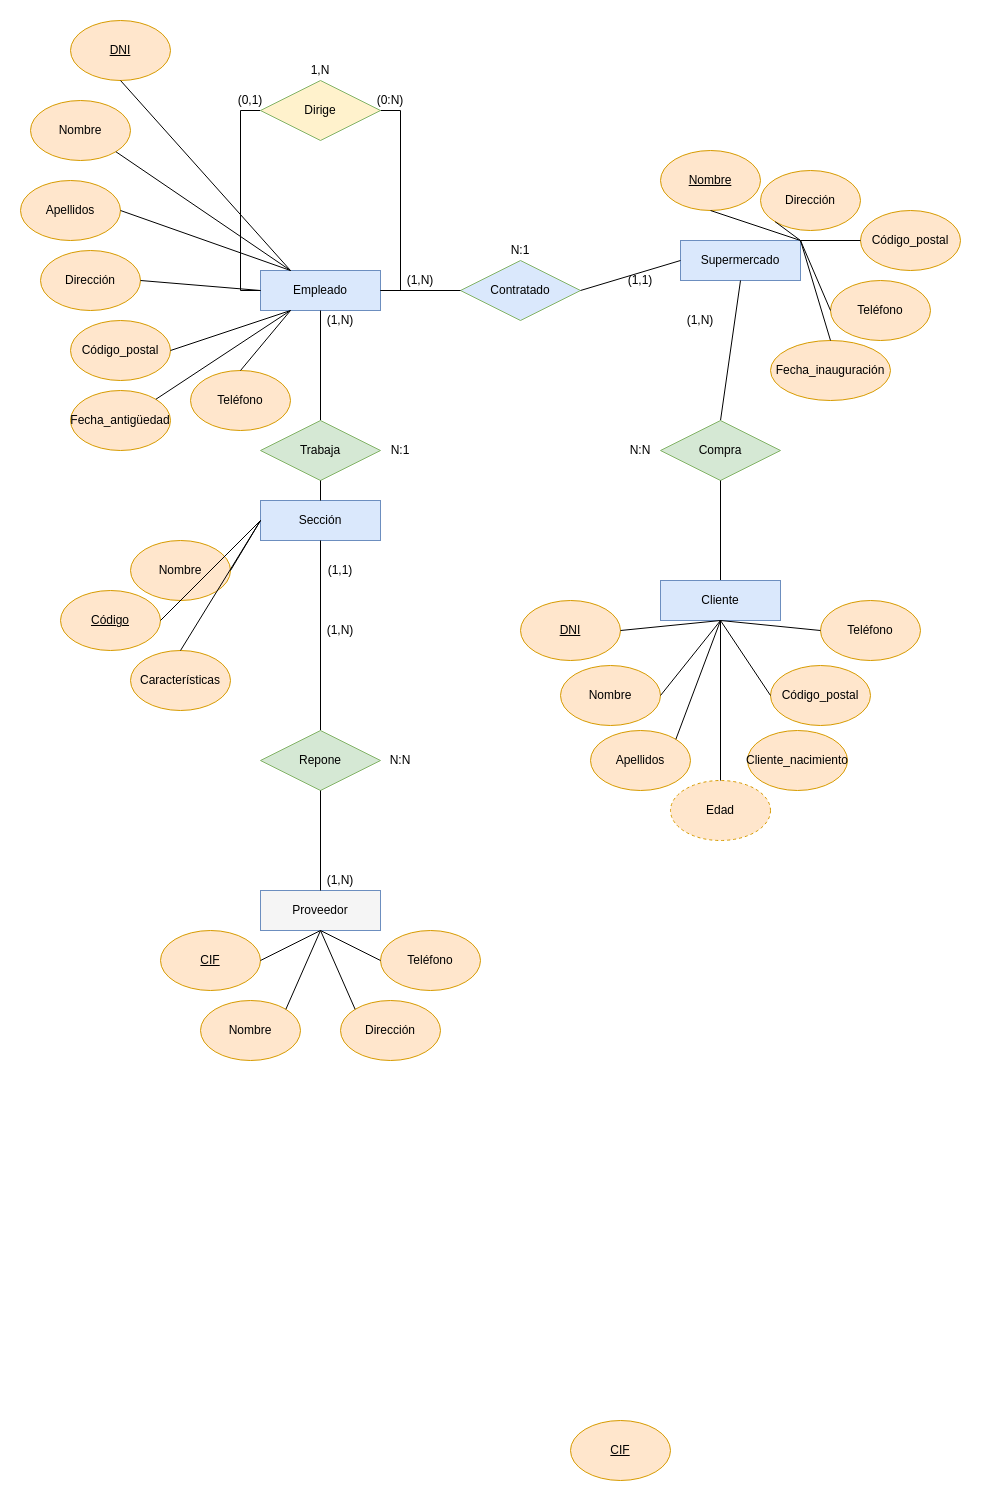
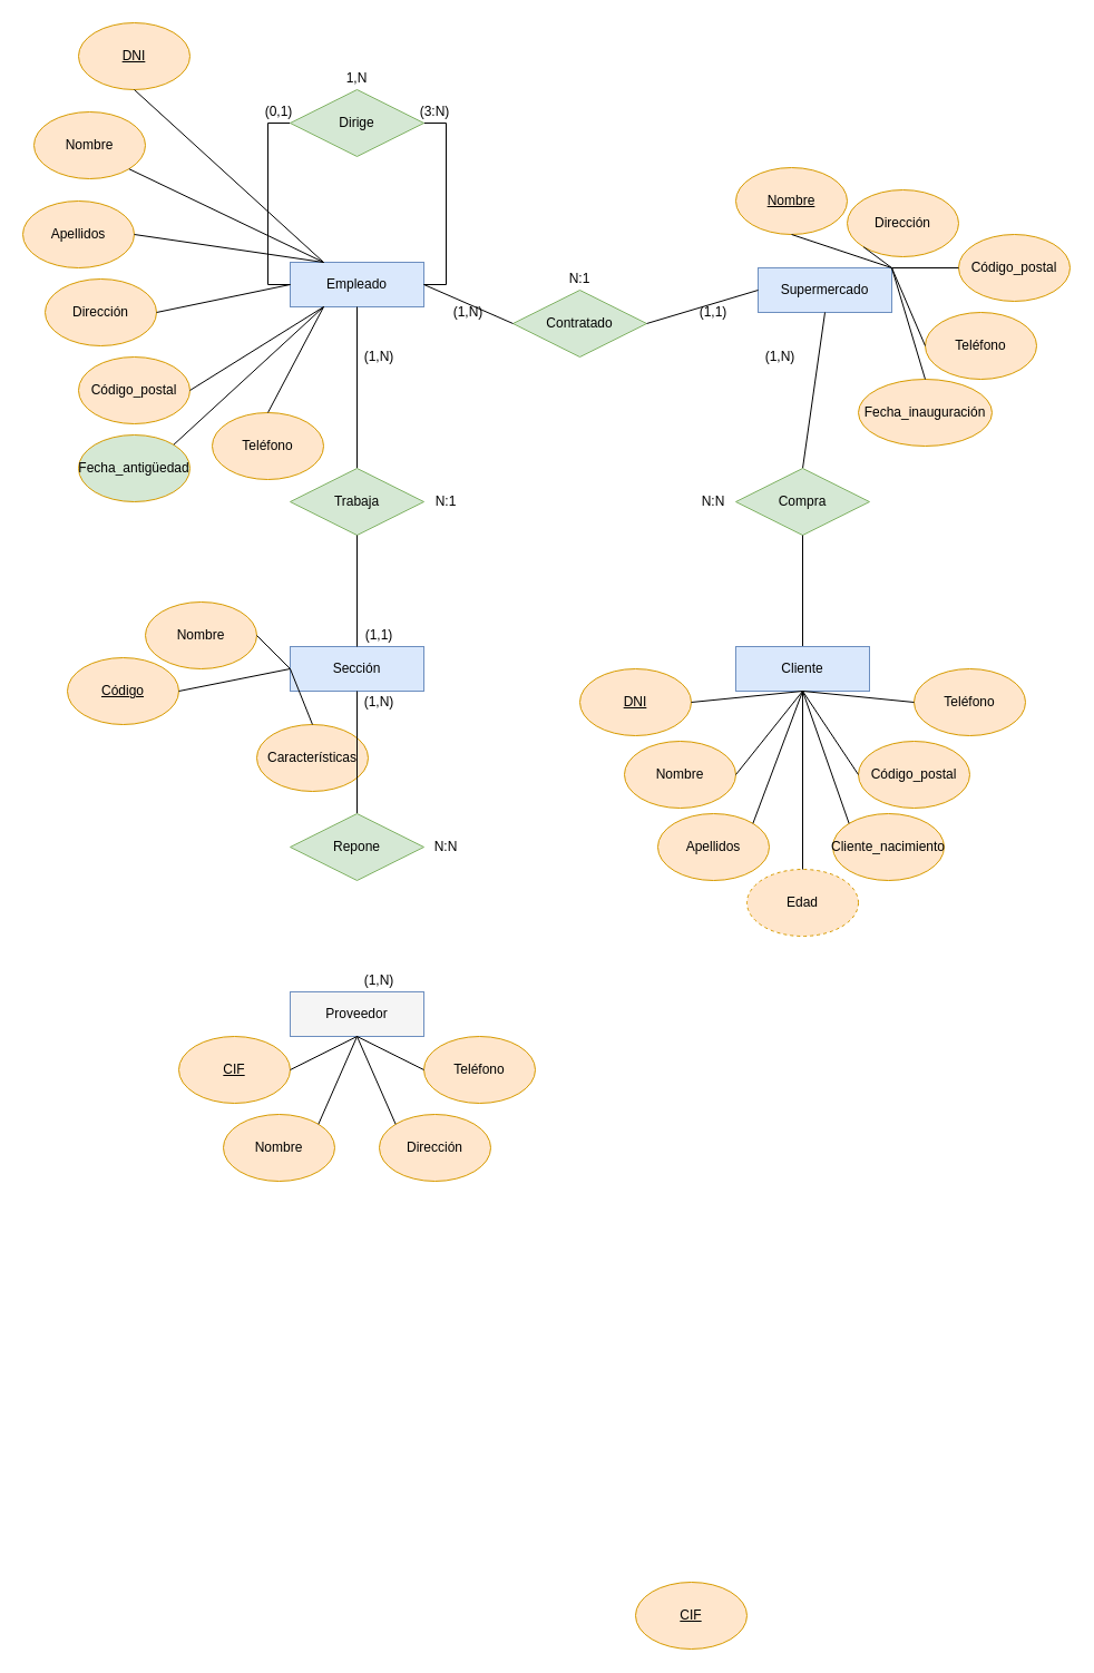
- <mxCell id="88" value="(0:N)" style="text;html=1;strokeColor=none;fillColor=none;align=center;verticalAlign=middle;whiteSpace=wrap;rounded=0;" parent="1" vertex="1"><mxGeometry x="370" y="90" width="40" height="20" as="geometry" /></mxCell>
+ <mxCell id="88" value="(3:N)" style="text;html=1;strokeColor=none;fillColor=none;align=center;verticalAlign=middle;whiteSpace=wrap;rounded=0;" parent="1" vertex="1"><mxGeometry x="370" y="90" width="40" height="20" as="geometry" /></mxCell>
- <mxCell id="85" value="Dirige" style="rhombus;whiteSpace=wrap;html=1;fillColor=#fff2cc;strokeColor=#82b366;" parent="1" vertex="1"><mxGeometry x="260" y="80" width="120" height="60" as="geometry" /></mxCell>
+ <mxCell id="85" value="Dirige" style="rhombus;whiteSpace=wrap;html=1;fillColor=#d5e8d4;strokeColor=#82b366;" parent="1" vertex="1"><mxGeometry x="260" y="80" width="120" height="60" as="geometry" /></mxCell>
- <mxCell id="2" value="Empleado" style="rounded=0;whiteSpace=wrap;html=1;fillColor=#dae8fc;strokeColor=#6c8ebf;" parent="1" vertex="1"><mxGeometry x="260" y="270" width="120" height="40" as="geometry" /></mxCell>
+ <mxCell id="2" value="Empleado" style="rounded=0;whiteSpace=wrap;html=1;fillColor=#dae8fc;strokeColor=#6c8ebf;" parent="1" vertex="1"><mxGeometry x="260" y="235" width="120" height="40" as="geometry" /></mxCell>
- <mxCell id="3" value="Contratado" style="rhombus;whiteSpace=wrap;html=1;fillColor=#dae8fc;strokeColor=#82b366;" parent="1" vertex="1"><mxGeometry x="460" y="260" width="120" height="60" as="geometry" /></mxCell>
+ <mxCell id="3" value="Contratado" style="rhombus;whiteSpace=wrap;html=1;fillColor=#d5e8d4;strokeColor=#82b366;" parent="1" vertex="1"><mxGeometry x="460" y="260" width="120" height="60" as="geometry" /></mxCell>
- <mxCell id="9" value="Fecha_antigüedad" style="ellipse;whiteSpace=wrap;html=1;fontStyle=0;fillColor=#ffe6cc;strokeColor=#d79b00;" parent="1" vertex="1"><mxGeometry x="70" y="390" width="100" height="60" as="geometry" /></mxCell>
+ <mxCell id="9" value="Fecha_antigüedad" style="ellipse;whiteSpace=wrap;html=1;fontStyle=0;fillColor=#d5e8d4;strokeColor=#d79b00;" parent="1" vertex="1"><mxGeometry x="70" y="390" width="100" height="60" as="geometry" /></mxCell>
- <mxCell id="24" value="Sección" style="rounded=0;whiteSpace=wrap;html=1;fillColor=#dae8fc;strokeColor=#6c8ebf;" parent="1" vertex="1"><mxGeometry x="260" y="500" width="120" height="40" as="geometry" /></mxCell>
+ <mxCell id="24" value="Sección" style="rounded=0;whiteSpace=wrap;html=1;fillColor=#dae8fc;strokeColor=#6c8ebf;" parent="1" vertex="1"><mxGeometry x="260" y="580" width="120" height="40" as="geometry" /></mxCell>
- <mxCell id="32" value="Características" style="ellipse;whiteSpace=wrap;html=1;fontStyle=0;fillColor=#ffe6cc;strokeColor=#d79b00;" parent="1" vertex="1"><mxGeometry x="130" y="650" width="100" height="60" as="geometry" /></mxCell>
+ <mxCell id="32" value="Características" style="ellipse;whiteSpace=wrap;html=1;fontStyle=0;fillColor=#ffe6cc;strokeColor=#d79b00;" parent="1" vertex="1"><mxGeometry x="230" y="650" width="100" height="60" as="geometry" /></mxCell>
+ <mxCell id="70" value="" style="endArrow=none;html=1;entryX=0.5;entryY=1;entryDx=0;entryDy=0;exitX=0;exitY=0;exitDx=0;exitDy=0;" parent="1" source="59" target="42" edge="1"><mxGeometry width="50" height="50" relative="1" as="geometry"><mxPoint x="540" y="730" as="sourcePoint" /><mxPoint x="590" y="680" as="targetPoint" /></mxGeometry></mxCell>
- <mxCell id="46" value="" style="endArrow=none;html=1;exitX=0.5;exitY=1;exitDx=0;exitDy=0;entryX=0.5;entryY=0;entryDx=0;entryDy=0;" parent="1" source="45" target="43" edge="1"><mxGeometry width="50" height="50" relative="1" as="geometry"><mxPoint x="330" y="740" as="sourcePoint" /><mxPoint x="330" y="630" as="targetPoint" /></mxGeometry></mxCell>
